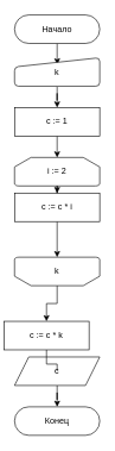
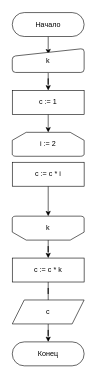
- <mxCell id="11" style="edgeStyle=orthogonalEdgeStyle;rounded=0;orthogonalLoop=1;jettySize=auto;html=1;" edge="1" parent="1" source="12" target="14"><mxGeometry relative="1" as="geometry" /></mxCell>
- <mxCell id="18" value="c := c * k" style="rounded=0;whiteSpace=wrap;html=1;strokeWidth=1;" vertex="1" parent="1"><mxGeometry x="5" y="450" width="120" height="40" as="geometry" /></mxCell>
+ <mxCell id="18" value="c := c * k" style="rounded=0;whiteSpace=wrap;html=1;strokeWidth=1;" vertex="1" parent="1"><mxGeometry x="20" y="430" width="120" height="40" as="geometry" /></mxCell>
